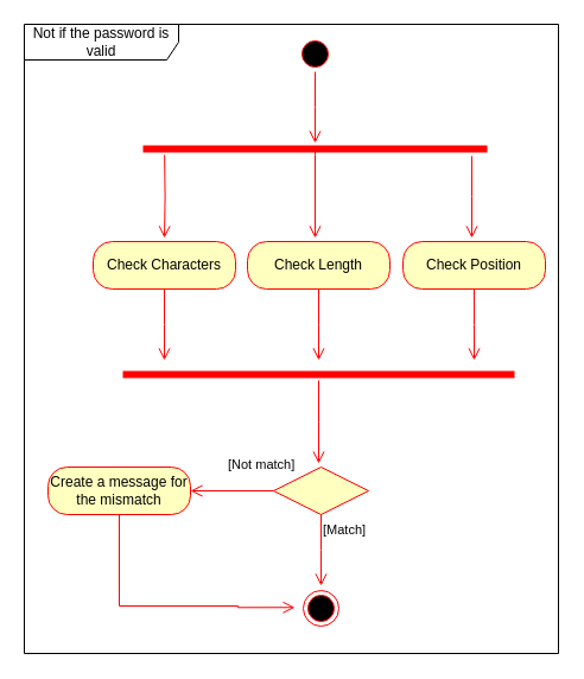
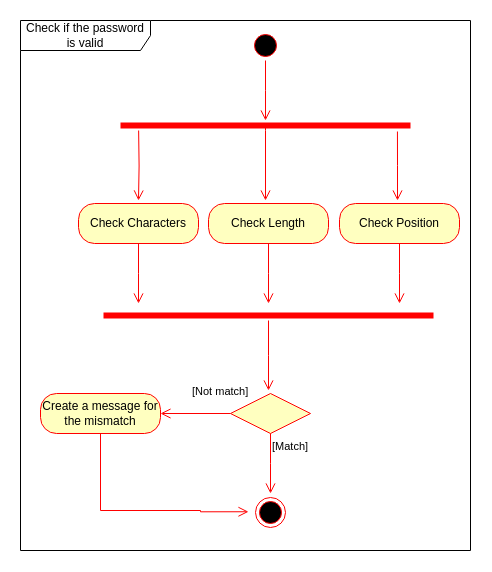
- <mxCell id="22" value="Not if the password is valid" style="shape=umlFrame;whiteSpace=wrap;html=1;pointerEvents=0;width=130;height=30;" vertex="1" parent="1"><mxGeometry x="20" y="20" width="450" height="530" as="geometry" /></mxCell>
+ <mxCell id="22" value="Check if the password is valid" style="shape=umlFrame;whiteSpace=wrap;html=1;pointerEvents=0;width=130;height=30;" vertex="1" parent="1"><mxGeometry x="20" y="20" width="450" height="530" as="geometry" /></mxCell>
